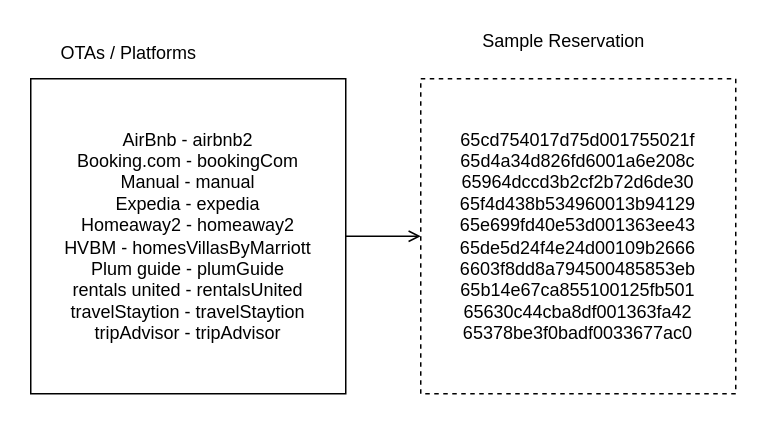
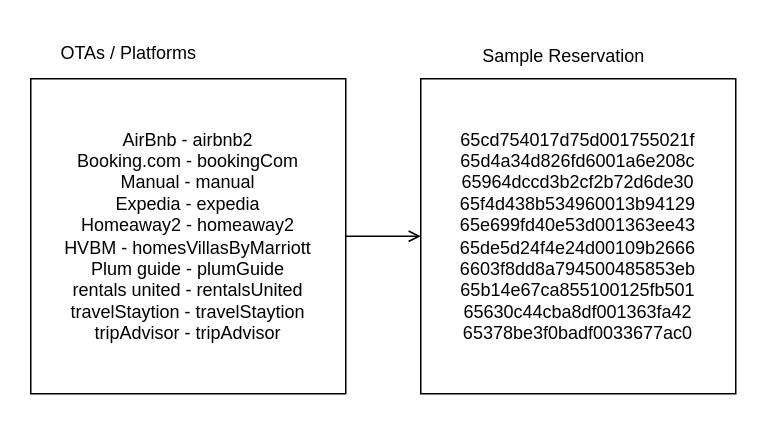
- <mxCell id="6" value="Sample Reservation" style="text;html=1;align=center;verticalAlign=middle;resizable=0;points=[];autosize=1;strokeColor=none;fillColor=none;" vertex="1" parent="1"><mxGeometry x="310" y="12" width="130" height="30" as="geometry" /></mxCell>
+ <mxCell id="6" value="Sample Reservation" style="text;html=1;align=center;verticalAlign=middle;resizable=0;points=[];autosize=1;strokeColor=none;fillColor=none;" vertex="1" parent="1"><mxGeometry x="310" y="22" width="130" height="30" as="geometry" /></mxCell>
- <mxCell id="5" value="65cd754017d75d001755021f&lt;div&gt;65d4a34d826fd6001a6e208c&lt;br&gt;65964dccd3b2cf2b72d6de30&lt;br&gt;65f4d438b534960013b94129&lt;br&gt;65e699fd40e53d001363ee43&lt;br&gt;&lt;/div&gt;&lt;div&gt;65de5d24f4e24d00109b2666&lt;br&gt;&lt;/div&gt;&lt;div&gt;6603f8dd8a794500485853eb&lt;br&gt;&lt;/div&gt;&lt;div&gt;65b14e67ca855100125fb501&lt;br&gt;65630c44cba8df001363fa42&lt;br&gt;65378be3f0badf0033677ac0&lt;br&gt;&lt;/div&gt;" style="whiteSpace=wrap;html=1;aspect=fixed;dashed=1;" vertex="1" parent="1"><mxGeometry x="280" y="52" width="210" height="210" as="geometry" /></mxCell>
+ <mxCell id="5" value="65cd754017d75d001755021f&lt;div&gt;65d4a34d826fd6001a6e208c&lt;br&gt;65964dccd3b2cf2b72d6de30&lt;br&gt;65f4d438b534960013b94129&lt;br&gt;65e699fd40e53d001363ee43&lt;br&gt;&lt;/div&gt;&lt;div&gt;65de5d24f4e24d00109b2666&lt;br&gt;&lt;/div&gt;&lt;div&gt;6603f8dd8a794500485853eb&lt;br&gt;&lt;/div&gt;&lt;div&gt;65b14e67ca855100125fb501&lt;br&gt;65630c44cba8df001363fa42&lt;br&gt;65378be3f0badf0033677ac0&lt;br&gt;&lt;/div&gt;" style="whiteSpace=wrap;html=1;aspect=fixed;" vertex="1" parent="1"><mxGeometry x="280" y="52" width="210" height="210" as="geometry" /></mxCell>
